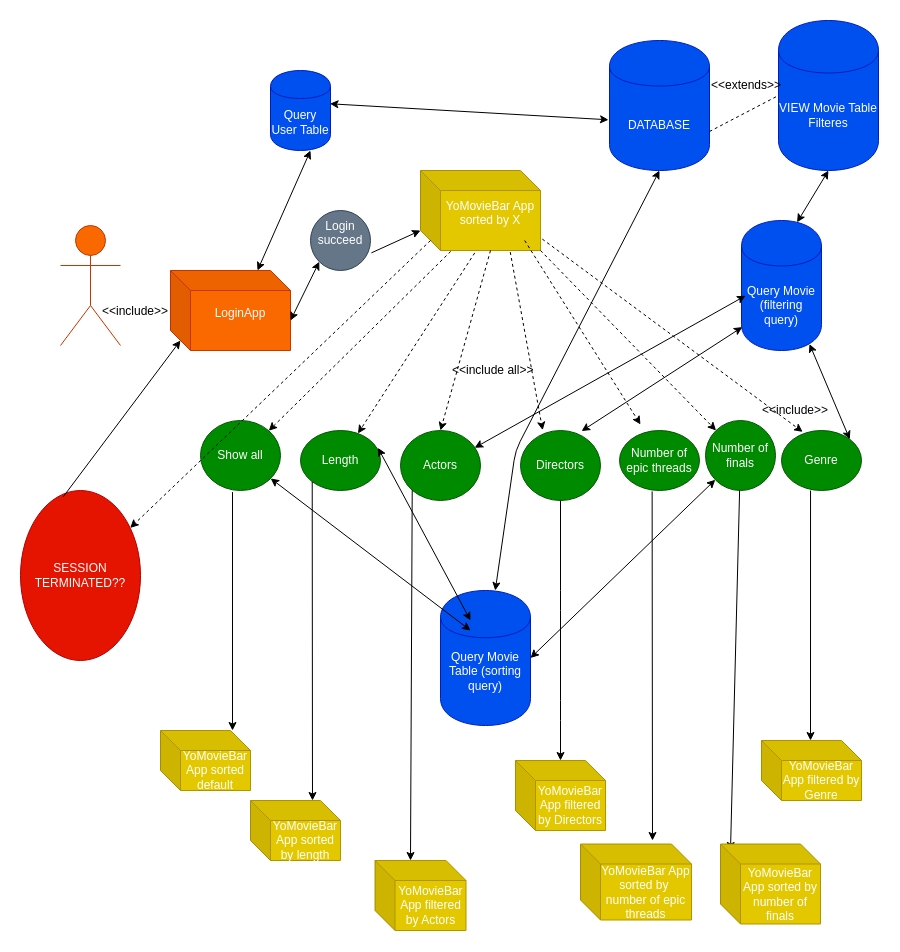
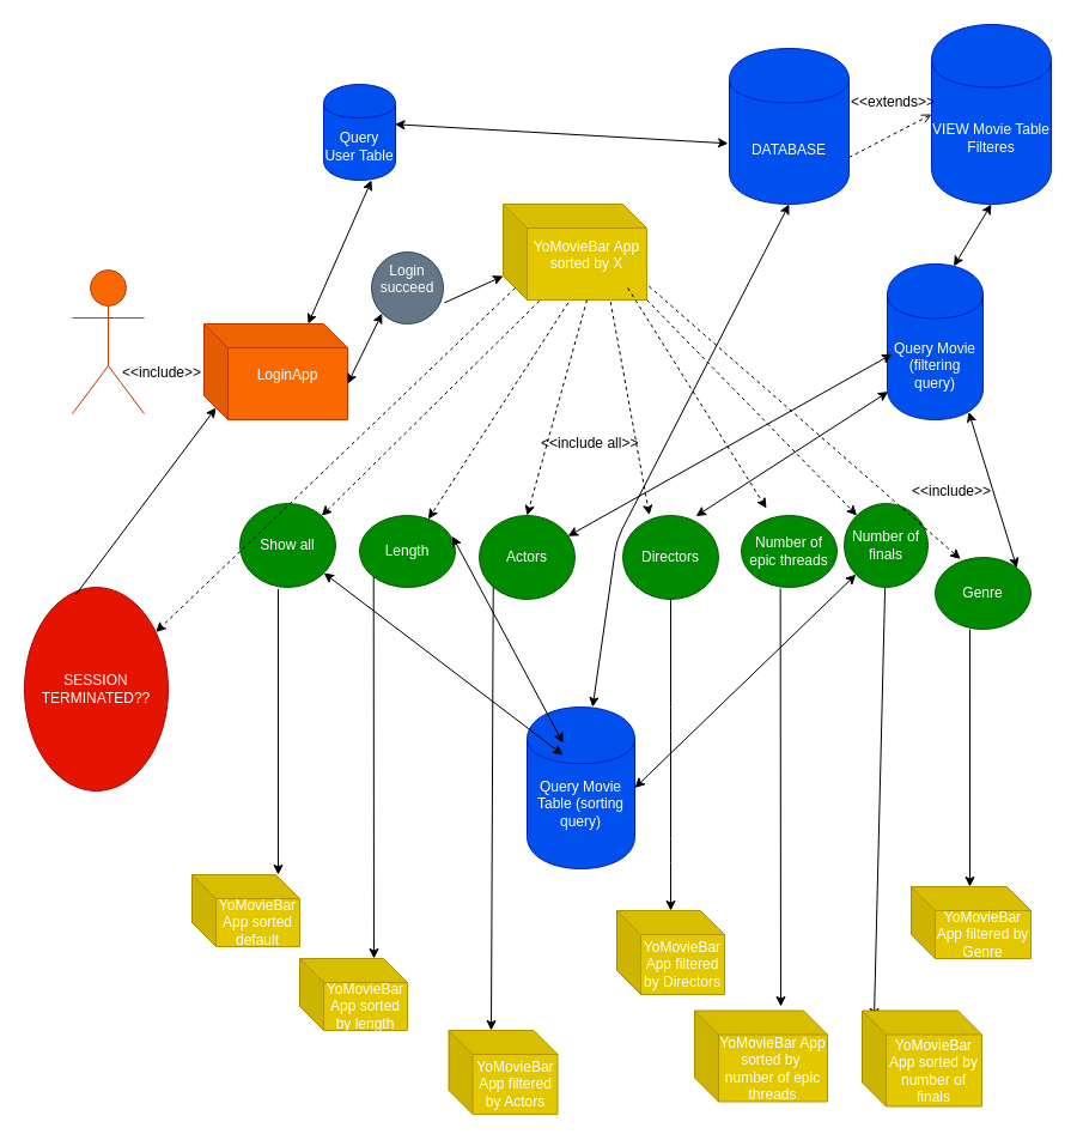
- <mxCell id="57" value="" style="endArrow=none;dashed=1;html=1;exitX=1;exitY=0.7;exitDx=0;exitDy=0;entryX=0;entryY=0.5;entryDx=0;entryDy=0;" edge="1" parent="1" source="11" target="55"><mxGeometry width="50" height="50" relative="1" as="geometry"><mxPoint x="719" y="130" as="sourcePoint" /><mxPoint x="768.5" y="80.11" as="targetPoint" /></mxGeometry></mxCell>
+ <mxCell id="57" value="" style="endArrow=open;dashed=1;html=1;exitX=1;exitY=0.7;exitDx=0;exitDy=0;entryX=0;entryY=0.5;entryDx=0;entryDy=0;" edge="1" parent="1" source="11" target="55"><mxGeometry width="50" height="50" relative="1" as="geometry"><mxPoint x="719" y="130" as="sourcePoint" /><mxPoint x="768.5" y="80.11" as="targetPoint" /></mxGeometry></mxCell>
- <mxCell id="18" value="Genre" style="ellipse;whiteSpace=wrap;html=1;fillColor=#008a00;strokeColor=#005700;fontColor=#ffffff;" vertex="1" parent="1"><mxGeometry x="781" y="430" width="80" height="60" as="geometry" /></mxCell>
+ <mxCell id="18" value="Genre" style="ellipse;whiteSpace=wrap;html=1;fillColor=#008a00;strokeColor=#005700;fontColor=#ffffff;" vertex="1" parent="1"><mxGeometry x="781" y="465" width="80" height="60" as="geometry" /></mxCell>
